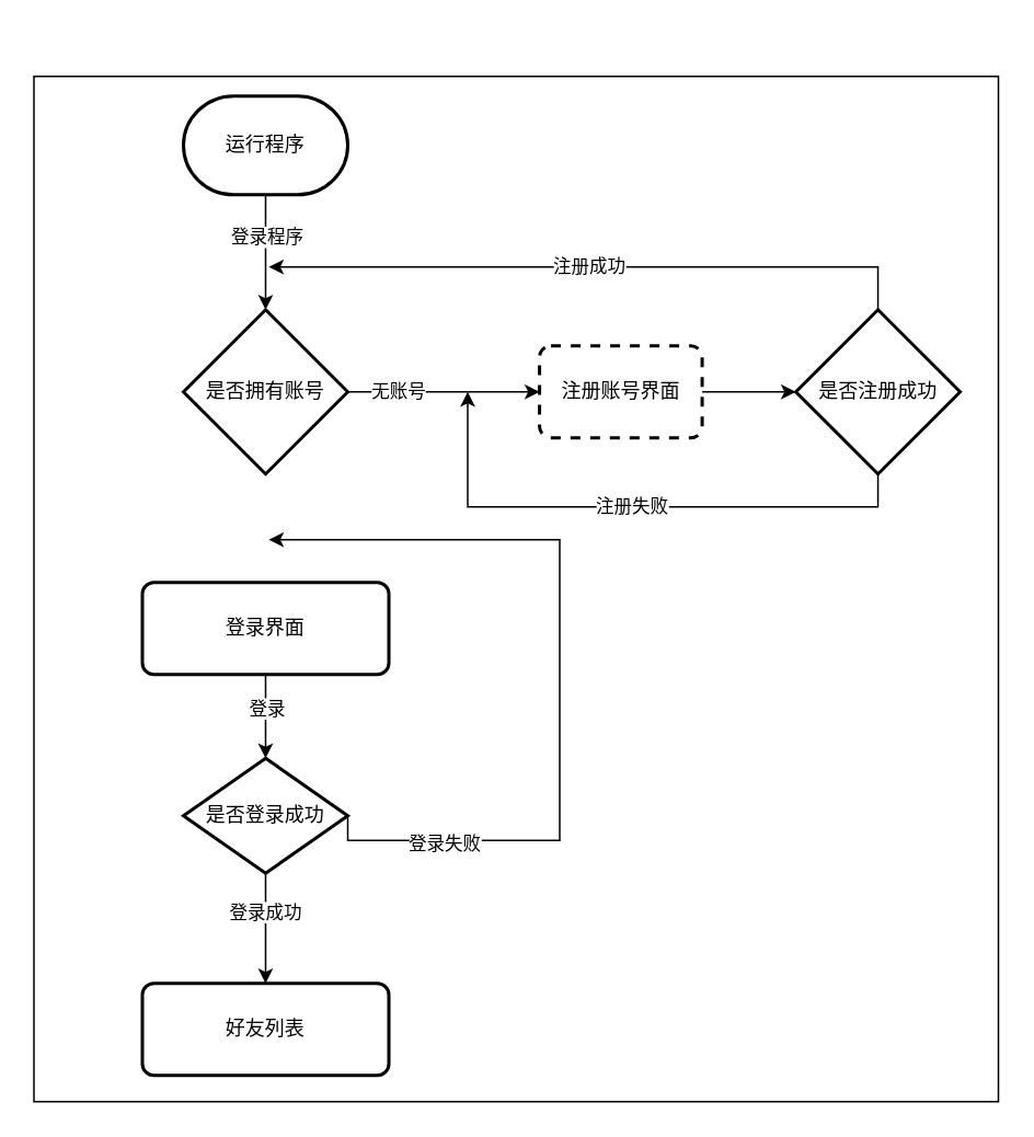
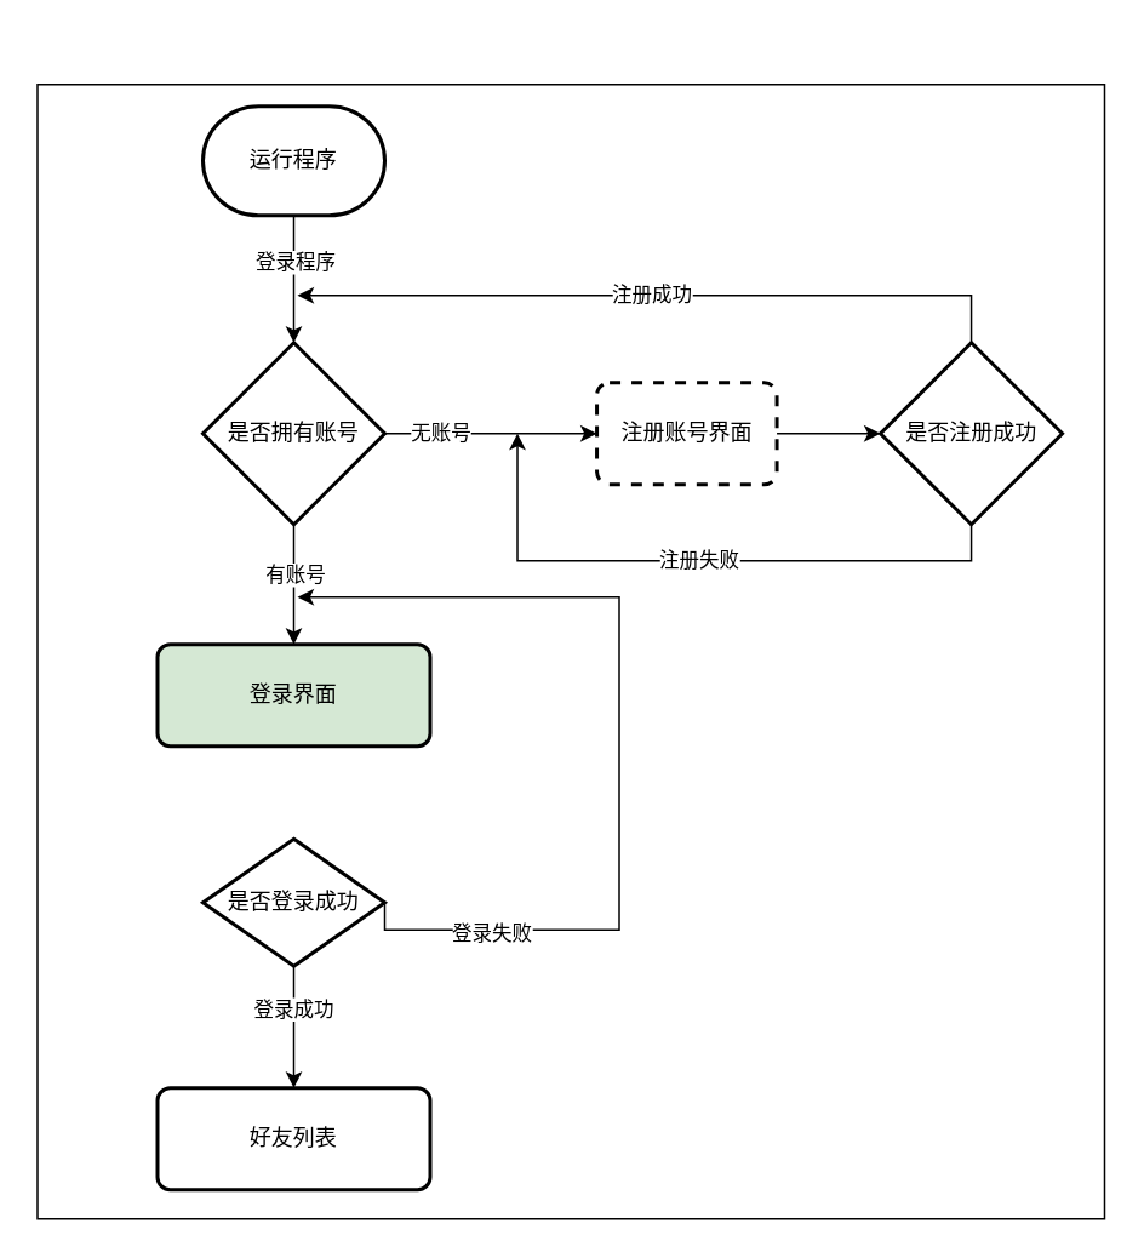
+ <mxCell id="6" style="edgeStyle=orthogonalEdgeStyle;rounded=0;orthogonalLoop=1;jettySize=auto;html=1;exitX=0.5;exitY=1;exitDx=0;exitDy=0;exitPerimeter=0;entryX=0.5;entryY=0;entryDx=0;entryDy=0;" edge="1" parent="2" source="8" target="5"><mxGeometry relative="1" as="geometry" /></mxCell>
+ <mxCell id="7" value="有账号" style="edgeLabel;html=1;align=center;verticalAlign=middle;resizable=0;points=[];" vertex="1" connectable="0" parent="6"><mxGeometry x="-0.168" relative="1" as="geometry"><mxPoint as="offset" /></mxGeometry></mxCell>
- <mxCell id="5" value="登录界面" style="rounded=1;whiteSpace=wrap;html=1;absoluteArcSize=1;arcSize=14;strokeWidth=2;" vertex="1" parent="2"><mxGeometry x="66" y="334" width="150" height="56" as="geometry" /></mxCell>
+ <mxCell id="5" value="登录界面" style="rounded=1;whiteSpace=wrap;html=1;absoluteArcSize=1;arcSize=14;strokeWidth=2;fillColor=#d5e8d4;" vertex="1" parent="2"><mxGeometry x="66" y="334" width="150" height="56" as="geometry" /></mxCell>
- <mxCell id="22" value="" style="edgeStyle=orthogonalEdgeStyle;rounded=0;orthogonalLoop=1;jettySize=auto;html=1;" edge="1" parent="2" source="5" target="21"><mxGeometry relative="1" as="geometry" /></mxCell>
- <mxCell id="23" value="登录" style="edgeLabel;html=1;align=center;verticalAlign=middle;resizable=0;points=[];" vertex="1" connectable="0" parent="22"><mxGeometry x="0.206" y="-1" relative="1" as="geometry"><mxPoint x="1" y="-11" as="offset" /></mxGeometry></mxCell>
